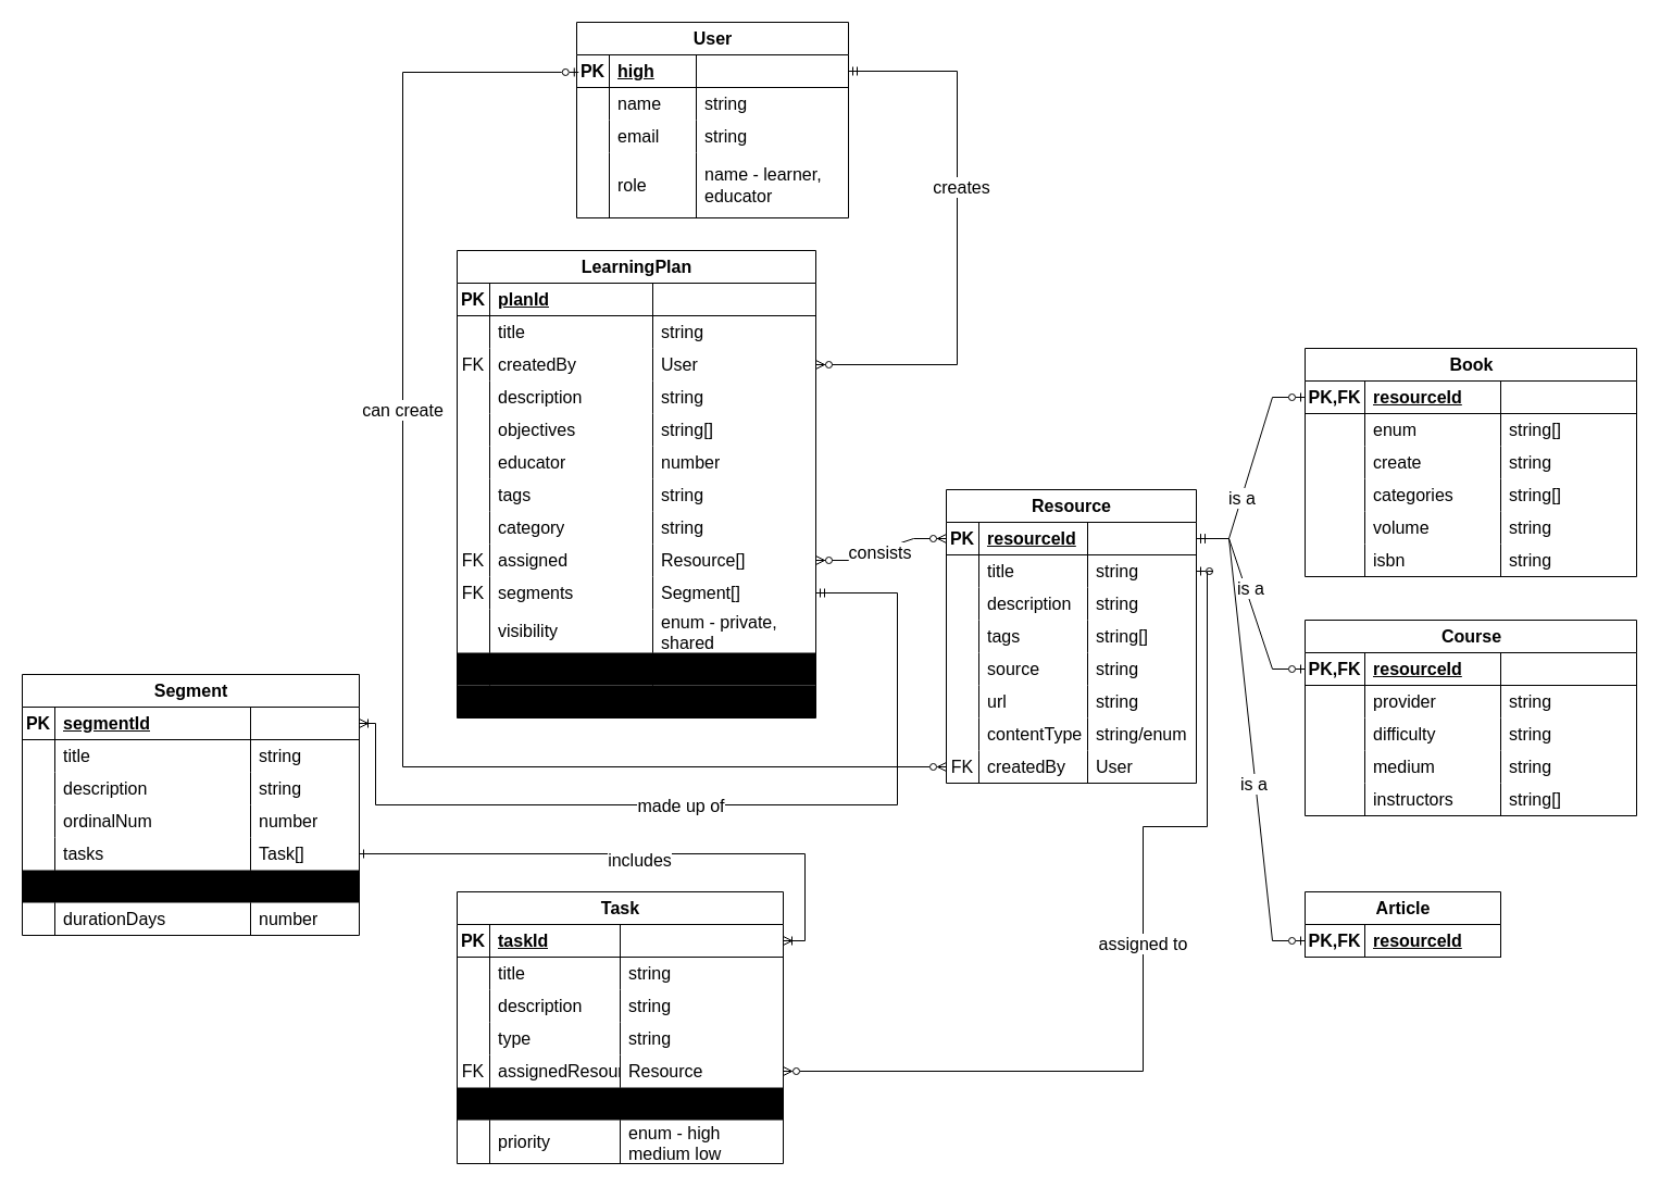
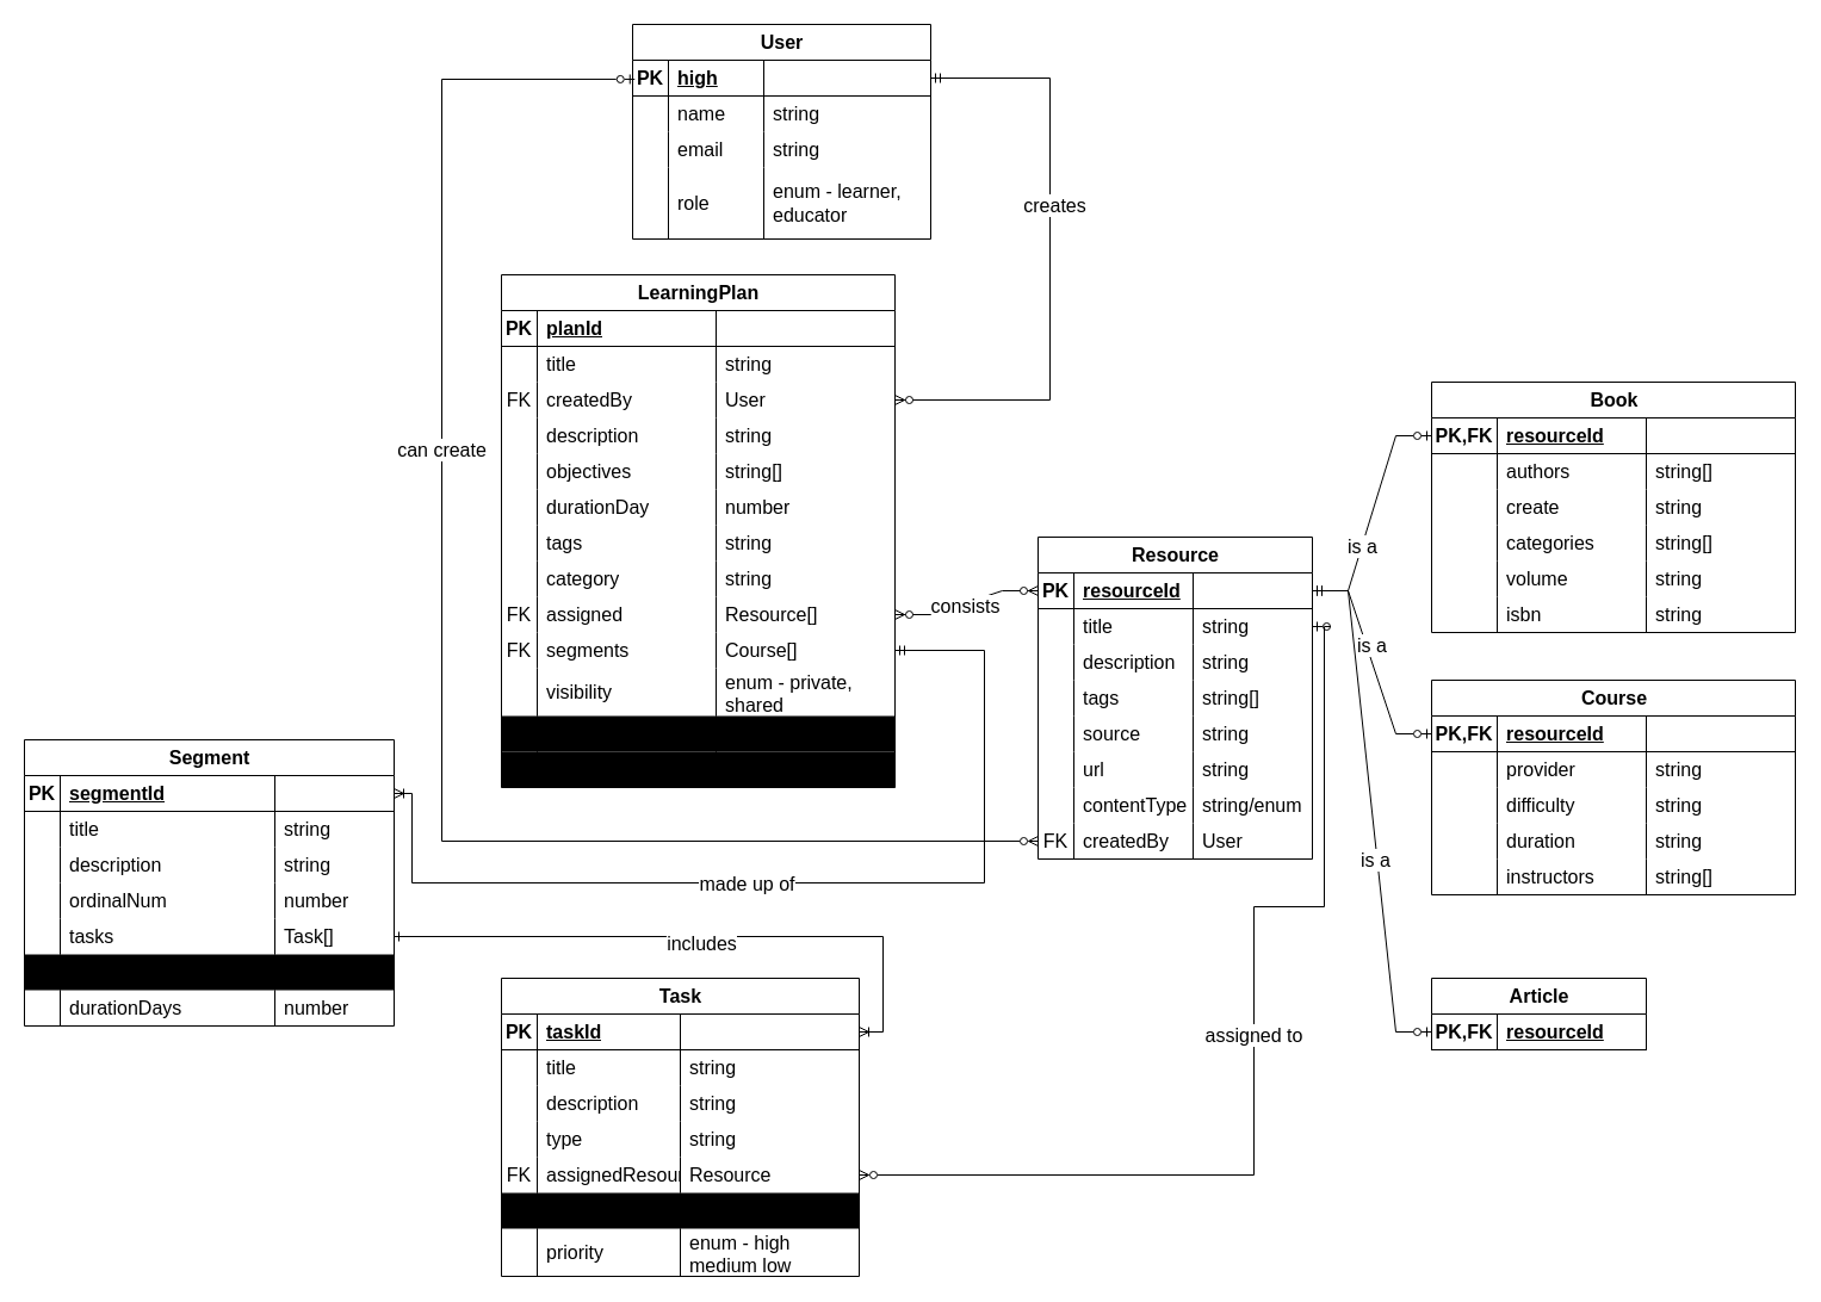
- <mxCell id="154" value="name - learner, educator" style="shape=partialRectangle;connectable=0;fillColor=none;top=0;left=0;bottom=0;right=0;align=left;spacingLeft=6;overflow=hidden;whiteSpace=wrap;html=1;fontSize=16;" parent="151" vertex="1"><mxGeometry x="110" width="140" height="60" as="geometry"><mxRectangle width="140" height="60" as="alternateBounds" /></mxGeometry></mxCell>
+ <mxCell id="154" value="enum - learner, educator" style="shape=partialRectangle;connectable=0;fillColor=none;top=0;left=0;bottom=0;right=0;align=left;spacingLeft=6;overflow=hidden;whiteSpace=wrap;html=1;fontSize=16;" parent="151" vertex="1"><mxGeometry x="110" width="140" height="60" as="geometry"><mxRectangle width="140" height="60" as="alternateBounds" /></mxGeometry></mxCell>
- <mxCell id="42" value="enum" style="shape=partialRectangle;connectable=0;fillColor=none;top=0;left=0;bottom=0;right=0;align=left;spacingLeft=6;overflow=hidden;whiteSpace=wrap;html=1;fontSize=16;" parent="40" vertex="1"><mxGeometry x="55" width="125" height="30" as="geometry"><mxRectangle width="125" height="30" as="alternateBounds" /></mxGeometry></mxCell>
+ <mxCell id="42" value="authors" style="shape=partialRectangle;connectable=0;fillColor=none;top=0;left=0;bottom=0;right=0;align=left;spacingLeft=6;overflow=hidden;whiteSpace=wrap;html=1;fontSize=16;" parent="40" vertex="1"><mxGeometry x="55" width="125" height="30" as="geometry"><mxRectangle width="125" height="30" as="alternateBounds" /></mxGeometry></mxCell>
- <mxCell id="108" value="educator" style="shape=partialRectangle;connectable=0;fillColor=none;top=0;left=0;bottom=0;right=0;align=left;spacingLeft=6;overflow=hidden;whiteSpace=wrap;html=1;fontSize=16;" parent="106" vertex="1"><mxGeometry x="30" width="150" height="30" as="geometry"><mxRectangle width="150" height="30" as="alternateBounds" /></mxGeometry></mxCell>
+ <mxCell id="108" value="durationDay" style="shape=partialRectangle;connectable=0;fillColor=none;top=0;left=0;bottom=0;right=0;align=left;spacingLeft=6;overflow=hidden;whiteSpace=wrap;html=1;fontSize=16;" parent="106" vertex="1"><mxGeometry x="30" width="150" height="30" as="geometry"><mxRectangle width="150" height="30" as="alternateBounds" /></mxGeometry></mxCell>
- <mxCell id="125" value="Segment[]" style="shape=partialRectangle;connectable=0;fillColor=none;top=0;left=0;bottom=0;right=0;align=left;spacingLeft=6;overflow=hidden;whiteSpace=wrap;html=1;fontSize=16;" parent="122" vertex="1"><mxGeometry x="180" width="150" height="30" as="geometry"><mxRectangle width="150" height="30" as="alternateBounds" /></mxGeometry></mxCell>
+ <mxCell id="125" value="Course[]" style="shape=partialRectangle;connectable=0;fillColor=none;top=0;left=0;bottom=0;right=0;align=left;spacingLeft=6;overflow=hidden;whiteSpace=wrap;html=1;fontSize=16;" parent="122" vertex="1"><mxGeometry x="180" width="150" height="30" as="geometry"><mxRectangle width="150" height="30" as="alternateBounds" /></mxGeometry></mxCell>
- <mxCell id="77" value="medium" style="shape=partialRectangle;connectable=0;fillColor=none;top=0;left=0;bottom=0;right=0;align=left;spacingLeft=6;overflow=hidden;whiteSpace=wrap;html=1;fontSize=16;" parent="75" vertex="1"><mxGeometry x="55" width="125" height="30" as="geometry"><mxRectangle width="125" height="30" as="alternateBounds" /></mxGeometry></mxCell>
+ <mxCell id="77" value="duration" style="shape=partialRectangle;connectable=0;fillColor=none;top=0;left=0;bottom=0;right=0;align=left;spacingLeft=6;overflow=hidden;whiteSpace=wrap;html=1;fontSize=16;" parent="75" vertex="1"><mxGeometry x="55" width="125" height="30" as="geometry"><mxRectangle width="125" height="30" as="alternateBounds" /></mxGeometry></mxCell>
